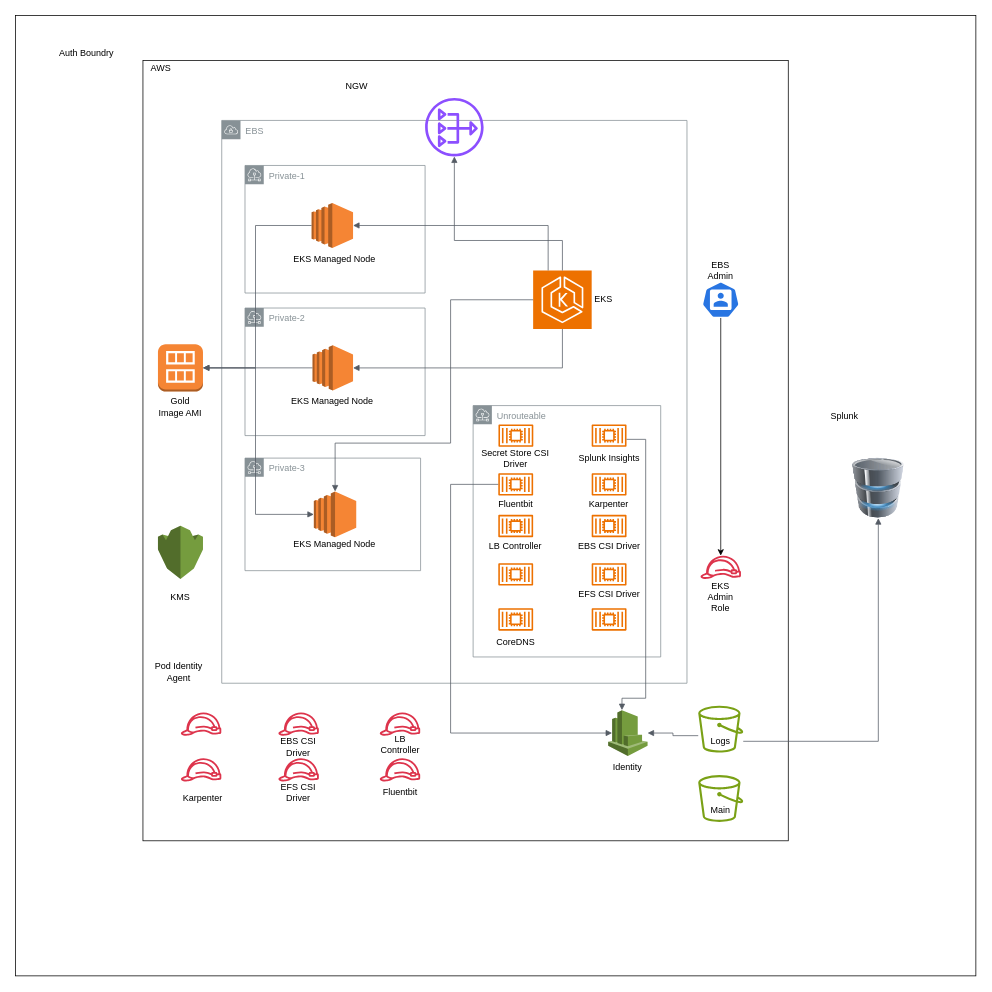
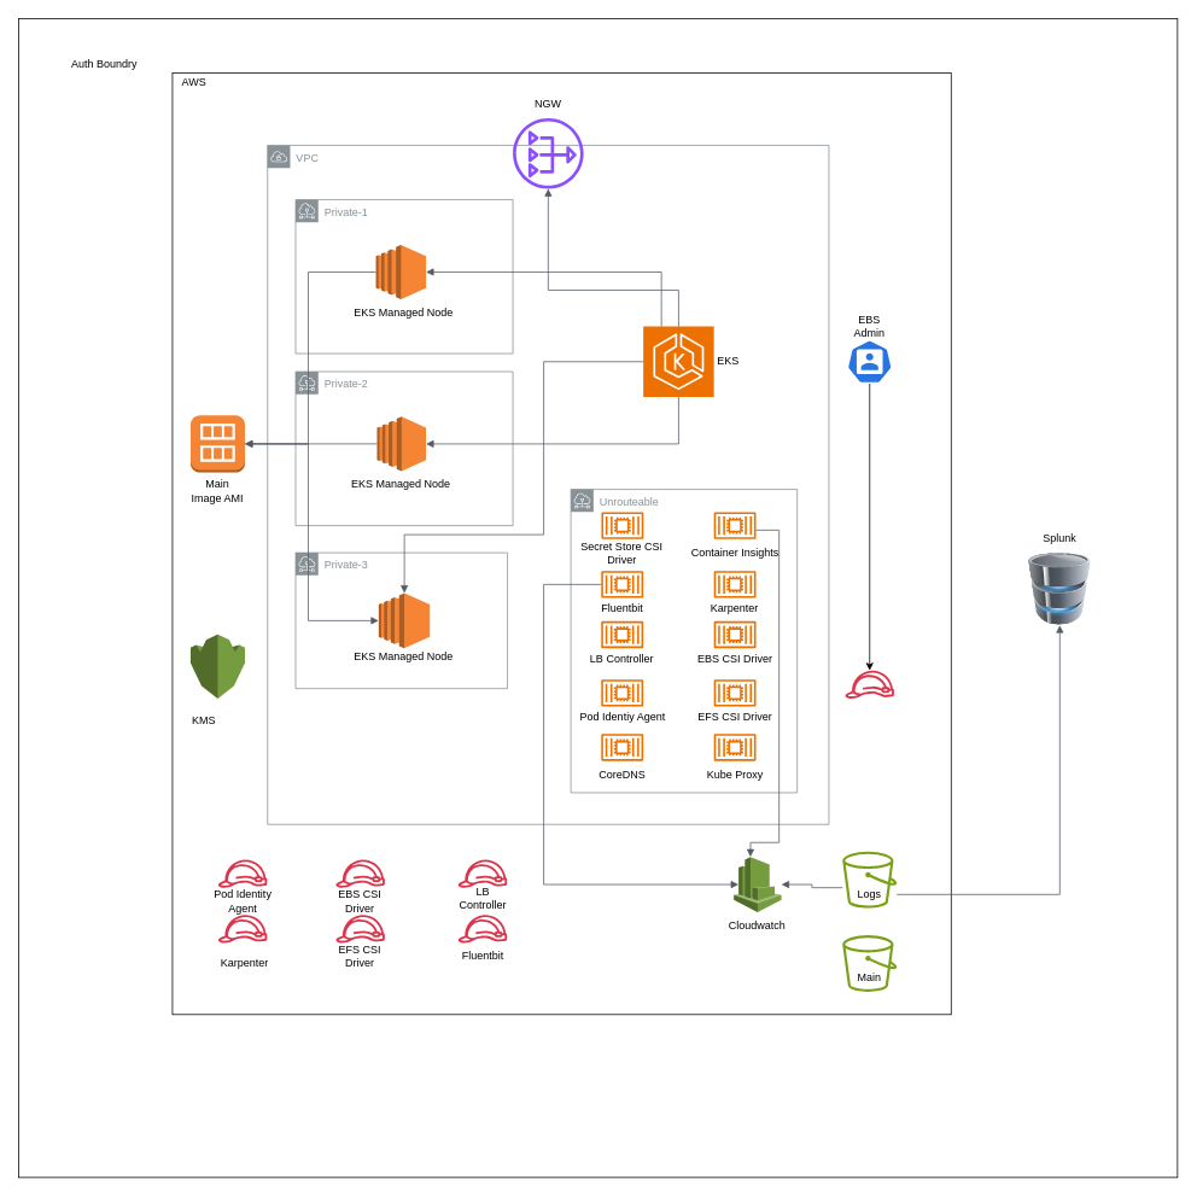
- <mxCell id="67" value="NGW" style="text;html=1;align=center;verticalAlign=middle;whiteSpace=wrap;rounded=0;" vertex="1" parent="1"><mxGeometry x="445" y="100" width="60" height="30" as="geometry" /></mxCell>
+ <mxCell id="67" value="NGW" style="text;html=1;align=center;verticalAlign=middle;whiteSpace=wrap;rounded=0;" vertex="1" parent="1"><mxGeometry x="575" y="100" width="60" height="30" as="geometry" /></mxCell>
- <mxCell id="4" value="EBS" style="sketch=0;outlineConnect=0;gradientColor=none;html=1;whiteSpace=wrap;fontSize=12;fontStyle=0;shape=mxgraph.aws4.group;grIcon=mxgraph.aws4.group_vpc;strokeColor=#879196;fillColor=none;verticalAlign=top;align=left;spacingLeft=30;fontColor=#879196;dashed=0;" vertex="1" parent="1"><mxGeometry x="295" y="160" width="620" height="750" as="geometry" /></mxCell>
+ <mxCell id="4" value="VPC" style="sketch=0;outlineConnect=0;gradientColor=none;html=1;whiteSpace=wrap;fontSize=12;fontStyle=0;shape=mxgraph.aws4.group;grIcon=mxgraph.aws4.group_vpc;strokeColor=#879196;fillColor=none;verticalAlign=top;align=left;spacingLeft=30;fontColor=#879196;dashed=0;" vertex="1" parent="1"><mxGeometry x="295" y="160" width="620" height="750" as="geometry" /></mxCell>
- <mxCell id="72" value="Gold Image AMI" style="text;html=1;align=center;verticalAlign=middle;whiteSpace=wrap;rounded=0;" vertex="1" parent="1"><mxGeometry x="210" y="526.5" width="60" height="30" as="geometry" /></mxCell>
+ <mxCell id="72" value="Main Image AMI" style="text;html=1;align=center;verticalAlign=middle;whiteSpace=wrap;rounded=0;" vertex="1" parent="1"><mxGeometry x="210" y="526.5" width="60" height="30" as="geometry" /></mxCell>
- <mxCell id="62" value="Splunk" style="text;html=1;align=center;verticalAlign=middle;whiteSpace=wrap;rounded=0;" vertex="1" parent="1"><mxGeometry x="1095" y="540" width="60" height="30" as="geometry" /></mxCell>
+ <mxCell id="62" value="Splunk" style="text;html=1;align=center;verticalAlign=middle;whiteSpace=wrap;rounded=0;" vertex="1" parent="1"><mxGeometry x="1140" y="580" width="60" height="30" as="geometry" /></mxCell>
- <mxCell id="78" value="Splunk Insights" style="text;html=1;align=center;verticalAlign=middle;whiteSpace=wrap;rounded=0;" vertex="1" parent="1"><mxGeometry x="760.72" y="593" width="101" height="35" as="geometry" /></mxCell>
+ <mxCell id="78" value="Container Insights" style="text;html=1;align=center;verticalAlign=middle;whiteSpace=wrap;rounded=0;" vertex="1" parent="1"><mxGeometry x="760.72" y="593" width="101" height="35" as="geometry" /></mxCell>
+ <mxCell id="56" value="Pod Identiy Agent" style="text;html=1;align=center;verticalAlign=middle;whiteSpace=wrap;rounded=0;" vertex="1" parent="1"><mxGeometry x="636.57" y="782.25" width="100.86" height="20" as="geometry" /></mxCell>
- <mxCell id="64" value="KMS" style="text;html=1;align=center;verticalAlign=middle;whiteSpace=wrap;rounded=0;" vertex="1" parent="1"><mxGeometry x="210" y="780" width="60" height="30" as="geometry" /></mxCell>
+ <mxCell id="64" value="KMS" style="text;html=1;align=center;verticalAlign=middle;whiteSpace=wrap;rounded=0;" vertex="1" parent="1"><mxGeometry x="195" y="780" width="60" height="30" as="geometry" /></mxCell>
- <mxCell id="41" value="EKS Admin Role" style="text;html=1;align=center;verticalAlign=middle;whiteSpace=wrap;rounded=0;" vertex="1" parent="1"><mxGeometry x="930" y="780" width="60" height="30" as="geometry" /></mxCell>
+ <mxCell id="58" value="Kube Proxy" style="text;html=1;align=center;verticalAlign=middle;whiteSpace=wrap;rounded=0;" vertex="1" parent="1"><mxGeometry x="776.83" y="840" width="68.77" height="30" as="geometry" /></mxCell>
- <mxCell id="42" value="Pod Identity Agent" style="text;html=1;align=center;verticalAlign=middle;whiteSpace=wrap;rounded=0;" vertex="1" parent="1"><mxGeometry x="192.53" y="884.5" width="90" height="21" as="geometry" /></mxCell>
+ <mxCell id="42" value="Pod Identity Agent" style="text;html=1;align=center;verticalAlign=middle;whiteSpace=wrap;rounded=0;" vertex="1" parent="1"><mxGeometry x="222.53" y="984.5" width="90" height="21" as="geometry" /></mxCell>
- <mxCell id="49" value="Identity" style="text;html=1;align=center;verticalAlign=middle;whiteSpace=wrap;rounded=0;" vertex="1" parent="1"><mxGeometry x="806.25" y="1006.9" width="60" height="30" as="geometry" /></mxCell>
+ <mxCell id="49" value="Cloudwatch" style="text;html=1;align=center;verticalAlign=middle;whiteSpace=wrap;rounded=0;" vertex="1" parent="1"><mxGeometry x="806.25" y="1006.9" width="60" height="30" as="geometry" /></mxCell>
